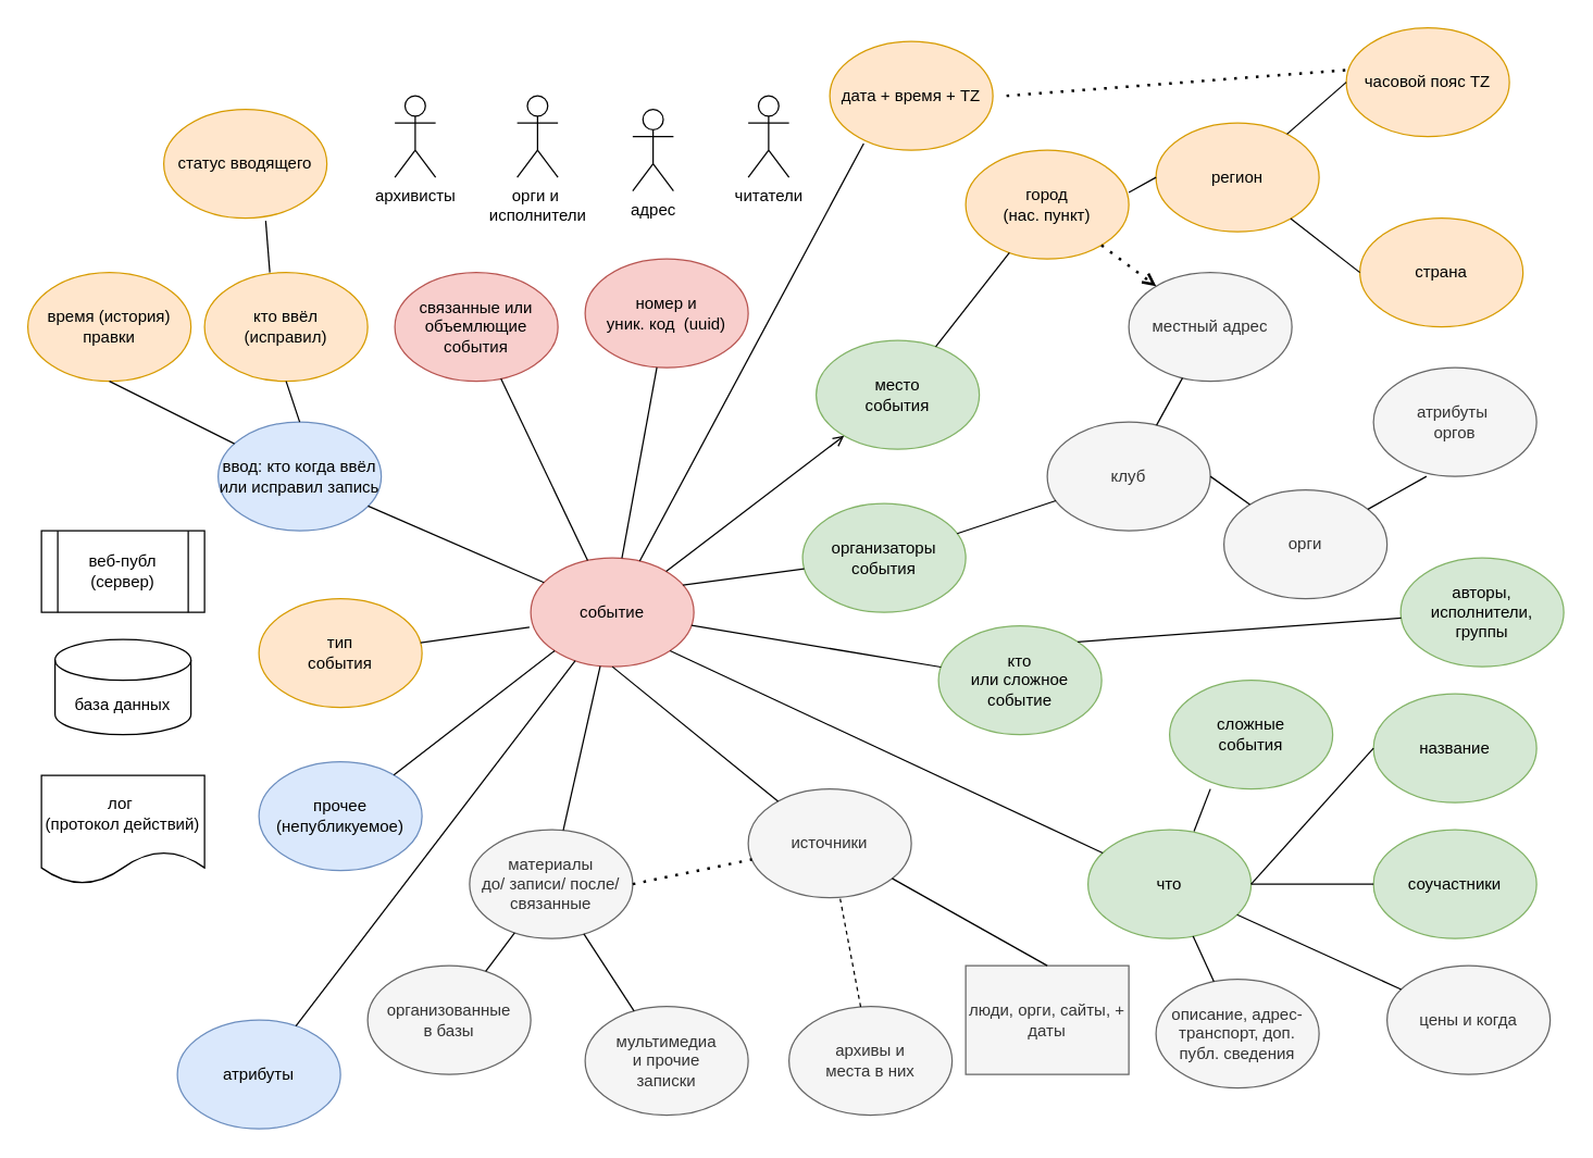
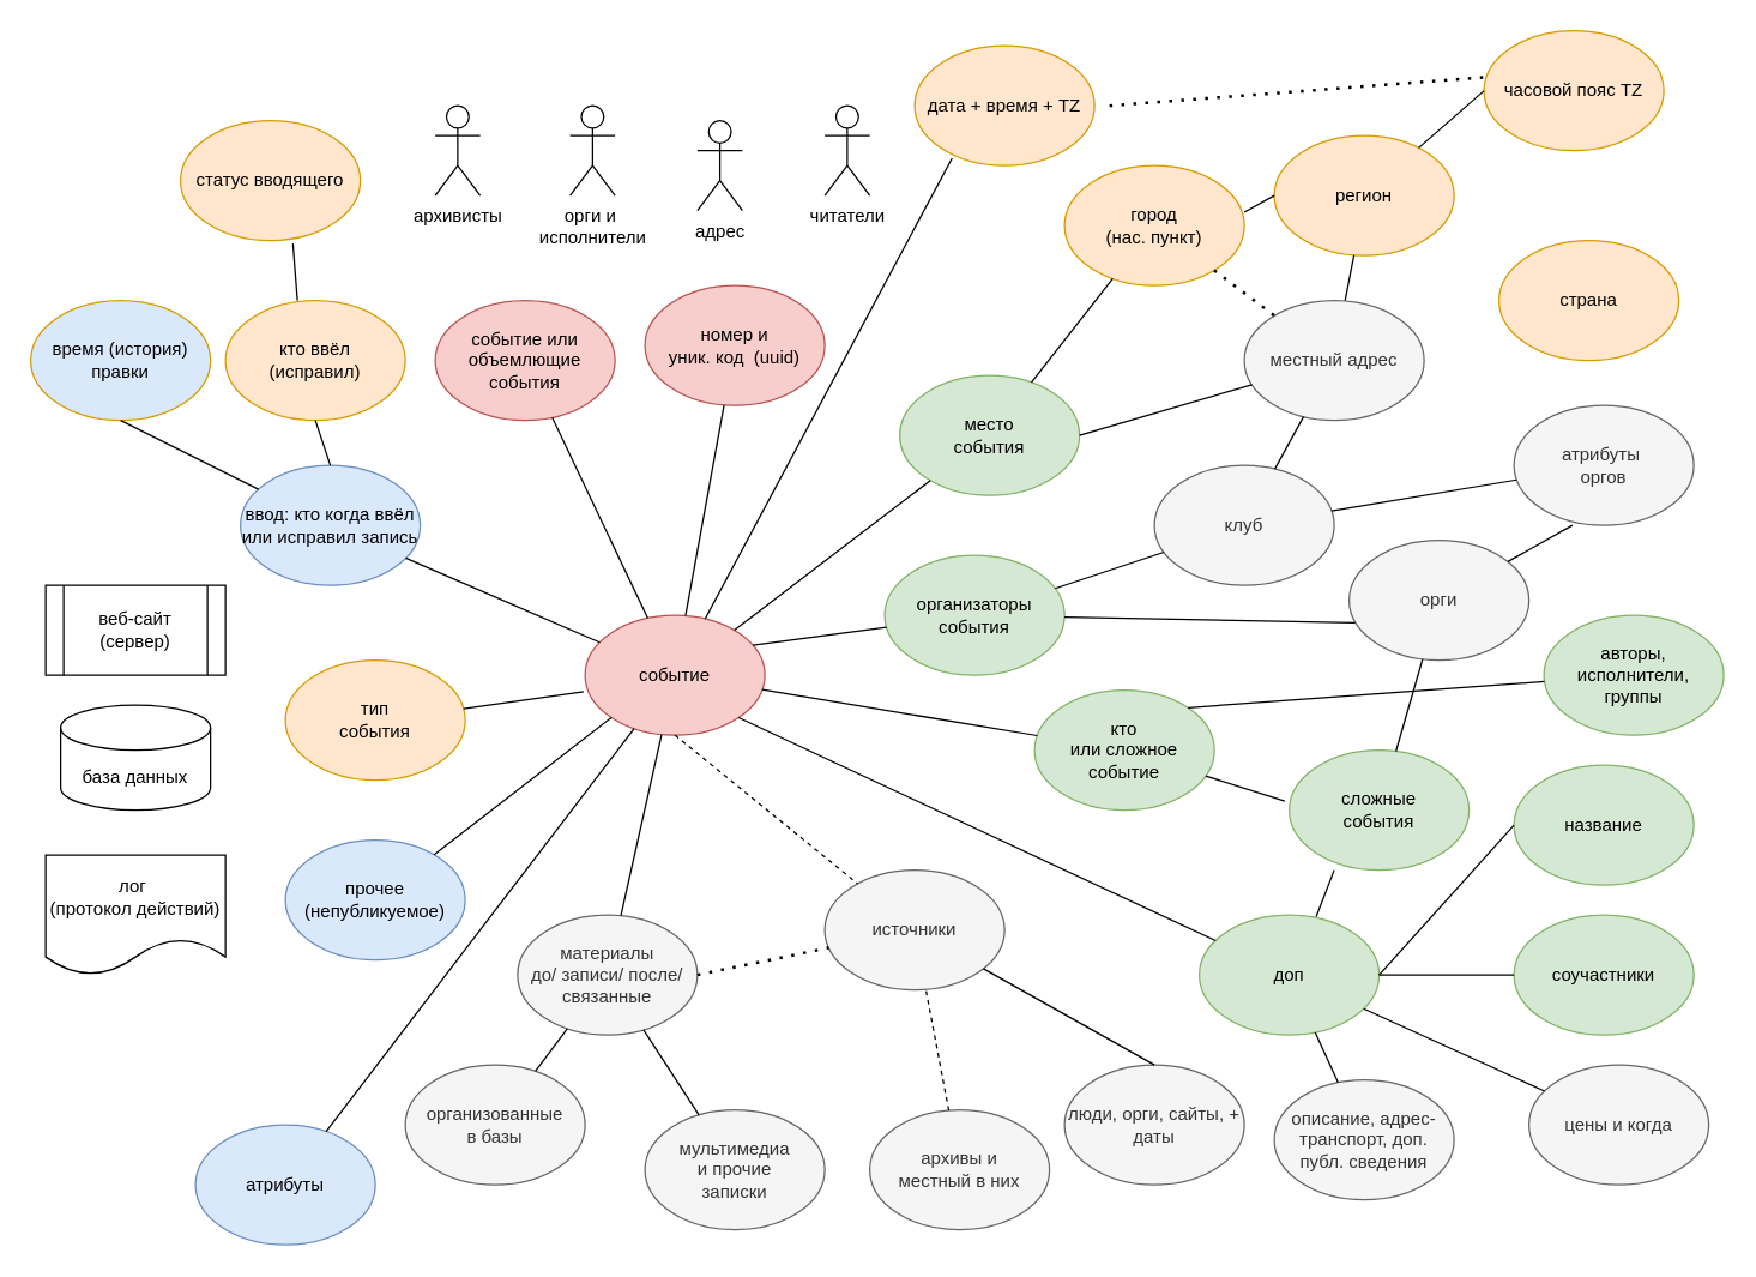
- <mxCell id="15" value="" style="endArrow=none;html=1;entryX=0;entryY=0.5;entryDx=0;entryDy=0;" parent="1" source="9" target="10" edge="1"><mxGeometry width="50" height="50" relative="1" as="geometry"><mxPoint x="880" y="280" as="sourcePoint" /><mxPoint x="930" y="230" as="targetPoint" /></mxGeometry></mxCell>
+ <mxCell id="15" value="" style="endArrow=none;html=1;" parent="1" source="9" target="34" edge="1"><mxGeometry width="50" height="50" relative="1" as="geometry"><mxPoint x="880" y="280" as="sourcePoint" /><mxPoint x="930" y="230" as="targetPoint" /></mxGeometry></mxCell>
- <mxCell id="82" value="" style="endArrow=open;dashed=1;html=1;dashPattern=1 3;strokeWidth=2;" edge="1" parent="1" source="8" target="34"><mxGeometry width="50" height="50" relative="1" as="geometry"><mxPoint x="740" y="260" as="sourcePoint" /><mxPoint x="790" y="210" as="targetPoint" /></mxGeometry></mxCell>
+ <mxCell id="82" value="" style="endArrow=none;dashed=1;html=1;dashPattern=1 3;strokeWidth=2;" edge="1" parent="1" source="8" target="34"><mxGeometry width="50" height="50" relative="1" as="geometry"><mxPoint x="740" y="260" as="sourcePoint" /><mxPoint x="790" y="210" as="targetPoint" /></mxGeometry></mxCell>
- <mxCell id="45" value="время (история) правки" style="ellipse;whiteSpace=wrap;html=1;fillColor=#ffe6cc;strokeColor=#d79b00;" parent="1" vertex="1"><mxGeometry x="20" y="200" width="120" height="80" as="geometry" /></mxCell>
+ <mxCell id="45" value="время (история) правки" style="ellipse;whiteSpace=wrap;html=1;fillColor=#dae8fc;strokeColor=#d79b00;" parent="1" vertex="1"><mxGeometry x="20" y="200" width="120" height="80" as="geometry" /></mxCell>
- <mxCell id="29" value="связанные или объемлющие события" style="ellipse;whiteSpace=wrap;html=1;fillColor=#f8cecc;strokeColor=#b85450;" parent="1" vertex="1"><mxGeometry x="290" y="200" width="120" height="80" as="geometry" /></mxCell>
+ <mxCell id="29" value="событие или объемлющие события" style="ellipse;whiteSpace=wrap;html=1;fillColor=#f8cecc;strokeColor=#b85450;" parent="1" vertex="1"><mxGeometry x="290" y="200" width="120" height="80" as="geometry" /></mxCell>
+ <mxCell id="35" value="" style="endArrow=none;html=1;exitX=1;exitY=0.5;exitDx=0;exitDy=0;" parent="1" source="3" target="34" edge="1"><mxGeometry width="50" height="50" relative="1" as="geometry"><mxPoint x="620" y="430" as="sourcePoint" /><mxPoint x="670" y="380" as="targetPoint" /></mxGeometry></mxCell>
- <mxCell id="12" value="" style="endArrow=open;html=1;" parent="1" source="2" target="3" edge="1"><mxGeometry width="50" height="50" relative="1" as="geometry"><mxPoint x="310" y="220" as="sourcePoint" /><mxPoint x="360" y="170" as="targetPoint" /></mxGeometry></mxCell>
+ <mxCell id="12" value="" style="endArrow=none;html=1;" parent="1" source="2" target="3" edge="1"><mxGeometry width="50" height="50" relative="1" as="geometry"><mxPoint x="310" y="220" as="sourcePoint" /><mxPoint x="360" y="170" as="targetPoint" /></mxGeometry></mxCell>
+ <mxCell id="78" value="" style="endArrow=none;html=1;" edge="1" parent="1" source="73" target="75"><mxGeometry width="50" height="50" relative="1" as="geometry"><mxPoint x="930" y="340" as="sourcePoint" /><mxPoint x="980" y="290" as="targetPoint" /></mxGeometry></mxCell>
- <mxCell id="79" value="" style="endArrow=none;html=1;entryX=1;entryY=0.5;entryDx=0;entryDy=0;" edge="1" parent="1" source="74" target="73"><mxGeometry width="50" height="50" relative="1" as="geometry"><mxPoint x="960" y="290" as="sourcePoint" /><mxPoint x="1010" y="240" as="targetPoint" /></mxGeometry></mxCell>
+ <mxCell id="79" value="" style="endArrow=none;html=1;" edge="1" parent="1" source="74" target="63"><mxGeometry width="50" height="50" relative="1" as="geometry"><mxPoint x="960" y="290" as="sourcePoint" /><mxPoint x="1010" y="240" as="targetPoint" /></mxGeometry></mxCell>
+ <mxCell id="77" value="" style="endArrow=none;html=1;entryX=0.033;entryY=0.688;entryDx=0;entryDy=0;entryPerimeter=0;" edge="1" parent="1" source="71" target="74"><mxGeometry width="50" height="50" relative="1" as="geometry"><mxPoint x="790" y="450" as="sourcePoint" /><mxPoint x="840" y="400" as="targetPoint" /></mxGeometry></mxCell>
- <mxCell id="50" value="веб-публ (сервер)" style="shape=process;whiteSpace=wrap;html=1;backgroundOutline=1;" parent="1" vertex="1"><mxGeometry x="30" y="390" width="120" height="60" as="geometry" /></mxCell>
+ <mxCell id="50" value="веб-сайт (сервер)" style="shape=process;whiteSpace=wrap;html=1;backgroundOutline=1;" parent="1" vertex="1"><mxGeometry x="30" y="390" width="120" height="60" as="geometry" /></mxCell>
+ <mxCell id="65" value="" style="endArrow=none;html=1;entryX=-0.025;entryY=0.425;entryDx=0;entryDy=0;entryPerimeter=0;" parent="1" source="5" target="63" edge="1"><mxGeometry width="50" height="50" relative="1" as="geometry"><mxPoint x="800" y="530" as="sourcePoint" /><mxPoint x="850" y="480" as="targetPoint" /></mxGeometry></mxCell>
- <mxCell id="20" value="" style="endArrow=none;html=1;exitX=0.5;exitY=1;exitDx=0;exitDy=0;" parent="1" source="2" target="7" edge="1"><mxGeometry width="50" height="50" relative="1" as="geometry"><mxPoint x="260" y="370" as="sourcePoint" /><mxPoint x="280" y="480" as="targetPoint" /></mxGeometry></mxCell>
+ <mxCell id="20" value="" style="endArrow=none;html=1;exitX=0.5;exitY=1;exitDx=0;exitDy=0;dashed=1;" parent="1" source="2" target="7" edge="1"><mxGeometry width="50" height="50" relative="1" as="geometry"><mxPoint x="260" y="370" as="sourcePoint" /><mxPoint x="280" y="480" as="targetPoint" /></mxGeometry></mxCell>
- <mxCell id="6" value="что" style="ellipse;whiteSpace=wrap;html=1;fillColor=#d5e8d4;strokeColor=#82b366;" parent="1" vertex="1"><mxGeometry x="800" y="610" width="120" height="80" as="geometry" /></mxCell>
+ <mxCell id="6" value="доп" style="ellipse;whiteSpace=wrap;html=1;fillColor=#d5e8d4;strokeColor=#82b366;" parent="1" vertex="1"><mxGeometry x="800" y="610" width="120" height="80" as="geometry" /></mxCell>
- <mxCell id="37" value="люди, орги, сайты, + даты" style="whiteSpace=wrap;html=1;fillColor=#f5f5f5;strokeColor=#666666;fontColor=#333333;rounded=0;" parent="1" vertex="1"><mxGeometry x="710" y="710" width="120" height="80" as="geometry" /></mxCell>
+ <mxCell id="37" value="люди, орги, сайты, + даты" style="ellipse;whiteSpace=wrap;html=1;fillColor=#f5f5f5;strokeColor=#666666;fontColor=#333333;" parent="1" vertex="1"><mxGeometry x="710" y="710" width="120" height="80" as="geometry" /></mxCell>
- <mxCell id="54" value="архивы и &lt;br&gt;места в них" style="ellipse;whiteSpace=wrap;html=1;fillColor=#f5f5f5;strokeColor=#666666;fontColor=#333333;" parent="1" vertex="1"><mxGeometry x="580" y="740" width="120" height="80" as="geometry" /></mxCell>
+ <mxCell id="54" value="архивы и &lt;br&gt;местный в них" style="ellipse;whiteSpace=wrap;html=1;fillColor=#f5f5f5;strokeColor=#666666;fontColor=#333333;" parent="1" vertex="1"><mxGeometry x="580" y="740" width="120" height="80" as="geometry" /></mxCell>
